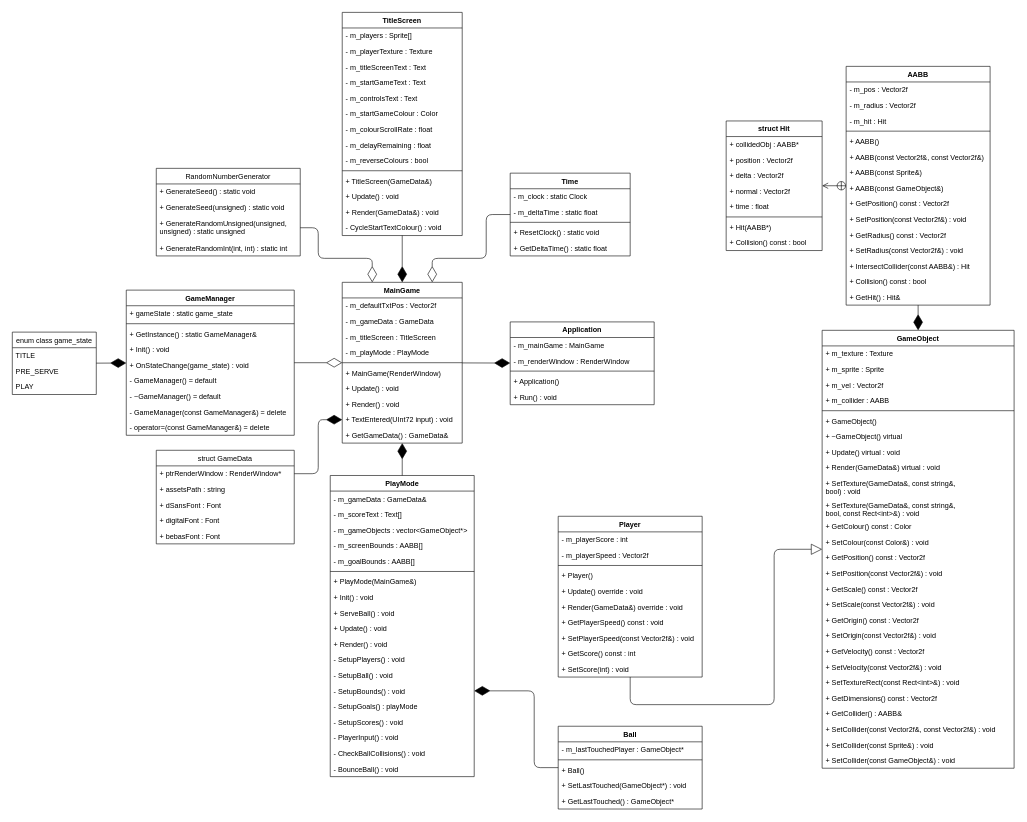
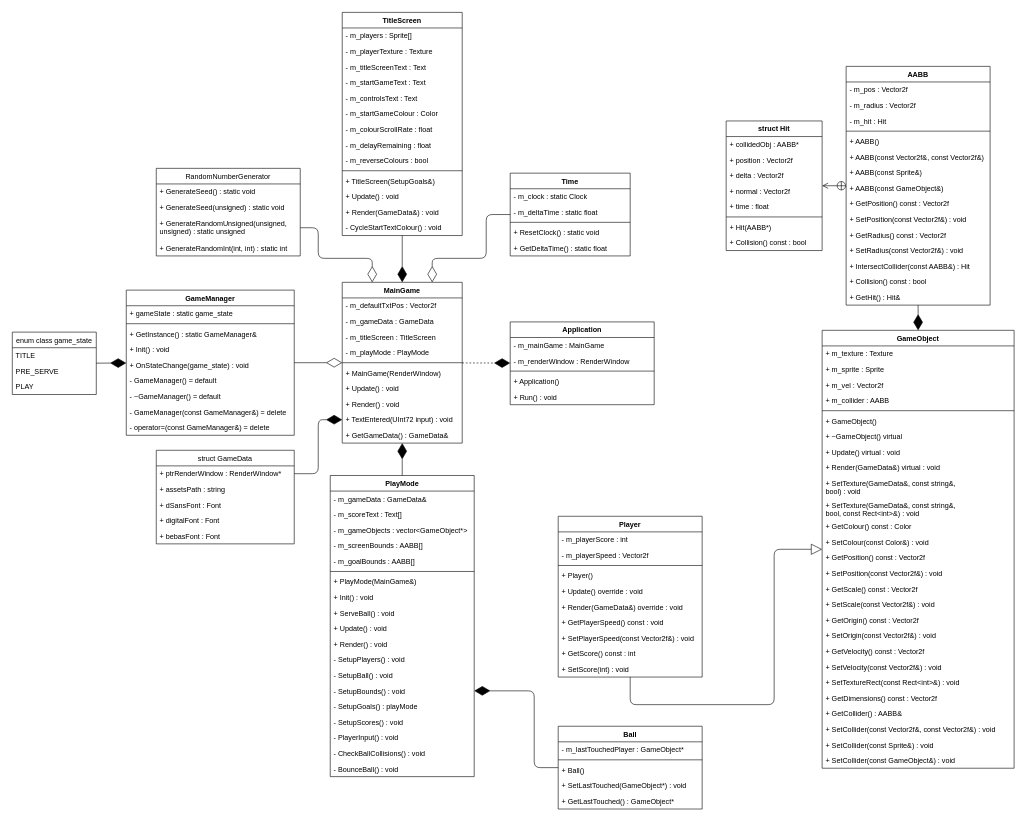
- <mxCell id="25" value="+ TitleScreen(GameData&amp;)" style="text;strokeColor=none;fillColor=none;align=left;verticalAlign=top;spacingLeft=4;spacingRight=4;overflow=hidden;rotatable=0;points=[[0,0.5],[1,0.5]];portConstraint=eastwest;" vertex="1" parent="14"><mxGeometry y="268" width="200" height="26" as="geometry" /></mxCell>
+ <mxCell id="25" value="+ TitleScreen(SetupGoals&amp;)" style="text;strokeColor=none;fillColor=none;align=left;verticalAlign=top;spacingLeft=4;spacingRight=4;overflow=hidden;rotatable=0;points=[[0,0.5],[1,0.5]];portConstraint=eastwest;" vertex="1" parent="14"><mxGeometry y="268" width="200" height="26" as="geometry" /></mxCell>
- <mxCell id="29" value="" style="endArrow=diamondThin;endFill=1;endSize=24;html=1;" edge="1" parent="1" source="3" target="30"><mxGeometry width="160" relative="1" as="geometry"><mxPoint x="710" y="800" as="sourcePoint" /><mxPoint x="870" y="800" as="targetPoint" /></mxGeometry></mxCell>
+ <mxCell id="29" value="" style="endArrow=diamondThin;endFill=1;endSize=24;html=1;dashed=1;" edge="1" parent="1" source="3" target="30"><mxGeometry width="160" relative="1" as="geometry"><mxPoint x="710" y="800" as="sourcePoint" /><mxPoint x="870" y="800" as="targetPoint" /></mxGeometry></mxCell>
